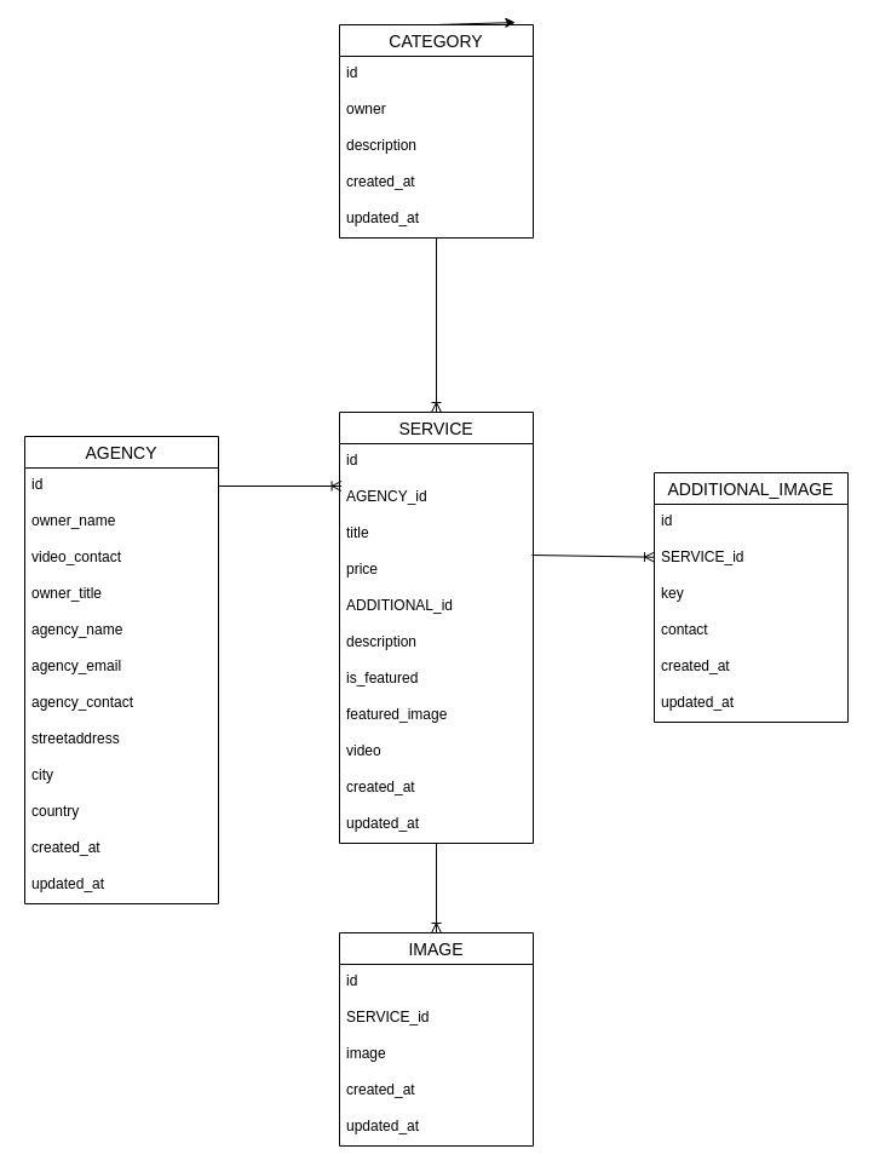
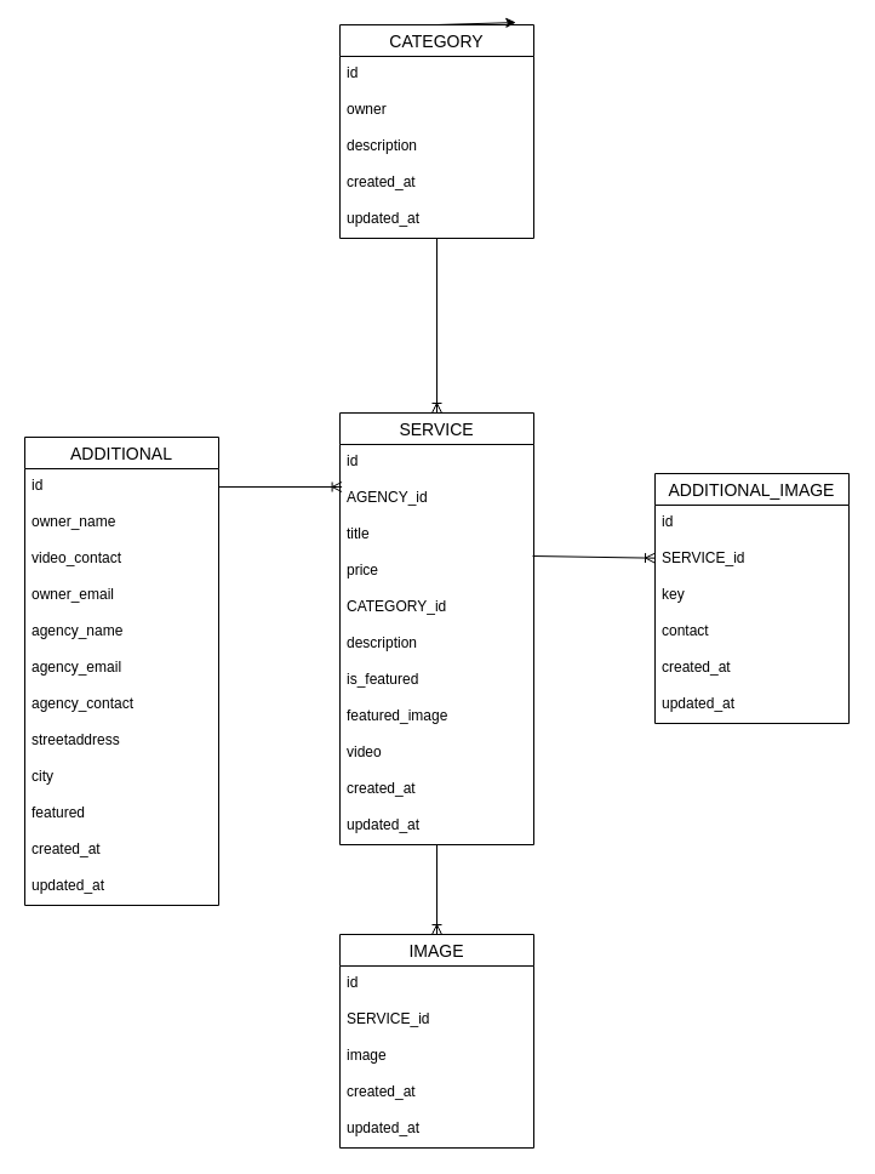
- <mxCell id="2" value="AGENCY" style="swimlane;fontStyle=0;childLayout=stackLayout;horizontal=1;startSize=26;horizontalStack=0;resizeParent=1;resizeParentMax=0;resizeLast=0;collapsible=1;marginBottom=0;align=center;fontSize=14;" vertex="1" parent="1"><mxGeometry x="20" y="360" width="160" height="386" as="geometry" /></mxCell>
+ <mxCell id="2" value="ADDITIONAL" style="swimlane;fontStyle=0;childLayout=stackLayout;horizontal=1;startSize=26;horizontalStack=0;resizeParent=1;resizeParentMax=0;resizeLast=0;collapsible=1;marginBottom=0;align=center;fontSize=14;" vertex="1" parent="1"><mxGeometry x="20" y="360" width="160" height="386" as="geometry" /></mxCell>
- <mxCell id="6" value="owner_title" style="text;strokeColor=none;fillColor=none;spacingLeft=4;spacingRight=4;overflow=hidden;rotatable=0;points=[[0,0.5],[1,0.5]];portConstraint=eastwest;fontSize=12;" vertex="1" parent="2"><mxGeometry y="116" width="160" height="30" as="geometry" /></mxCell>
+ <mxCell id="6" value="owner_email" style="text;strokeColor=none;fillColor=none;spacingLeft=4;spacingRight=4;overflow=hidden;rotatable=0;points=[[0,0.5],[1,0.5]];portConstraint=eastwest;fontSize=12;" vertex="1" parent="2"><mxGeometry y="116" width="160" height="30" as="geometry" /></mxCell>
- <mxCell id="21" value="ADDITIONAL_id" style="text;strokeColor=none;fillColor=none;spacingLeft=4;spacingRight=4;overflow=hidden;rotatable=0;points=[[0,0.5],[1,0.5]];portConstraint=eastwest;fontSize=12;" vertex="1" parent="16"><mxGeometry y="146" width="160" height="30" as="geometry" /></mxCell>
+ <mxCell id="21" value="CATEGORY_id" style="text;strokeColor=none;fillColor=none;spacingLeft=4;spacingRight=4;overflow=hidden;rotatable=0;points=[[0,0.5],[1,0.5]];portConstraint=eastwest;fontSize=12;" vertex="1" parent="16"><mxGeometry y="146" width="160" height="30" as="geometry" /></mxCell>
- <mxCell id="12" value="country" style="text;strokeColor=none;fillColor=none;spacingLeft=4;spacingRight=4;overflow=hidden;rotatable=0;points=[[0,0.5],[1,0.5]];portConstraint=eastwest;fontSize=12;" vertex="1" parent="2"><mxGeometry y="296" width="160" height="30" as="geometry" /></mxCell>
+ <mxCell id="12" value="featured" style="text;strokeColor=none;fillColor=none;spacingLeft=4;spacingRight=4;overflow=hidden;rotatable=0;points=[[0,0.5],[1,0.5]];portConstraint=eastwest;fontSize=12;" vertex="1" parent="2"><mxGeometry y="296" width="160" height="30" as="geometry" /></mxCell>
